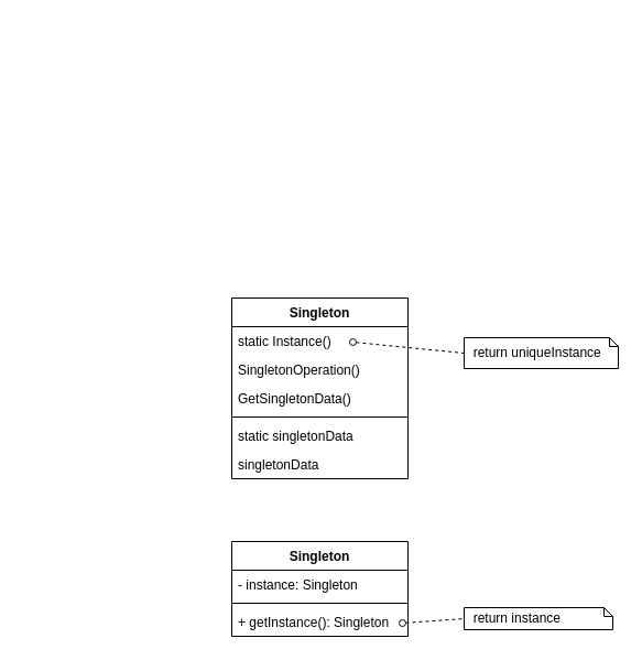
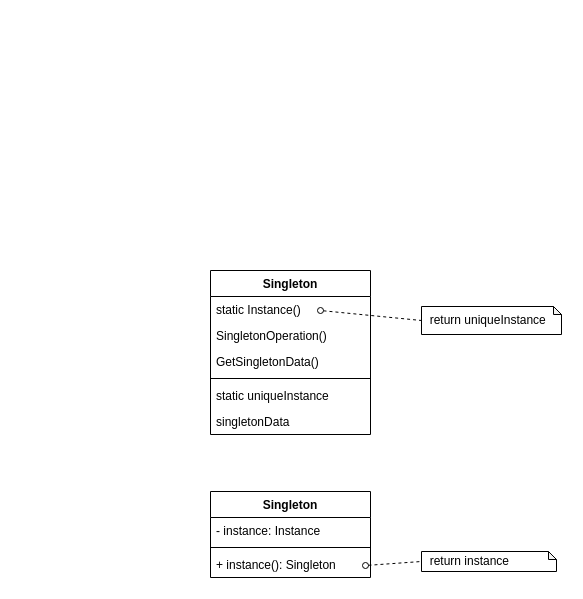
- <mxCell id="8" value="static singletonData" style="text;align=left;verticalAlign=top;spacingLeft=4;spacingRight=4;overflow=hidden;rotatable=0;points=[[0,0.5],[1,0.5]];portConstraint=eastwest;" parent="2" vertex="1"><mxGeometry y="112" width="160" height="26" as="geometry" /></mxCell>
+ <mxCell id="8" value="static uniqueInstance" style="text;align=left;verticalAlign=top;spacingLeft=4;spacingRight=4;overflow=hidden;rotatable=0;points=[[0,0.5],[1,0.5]];portConstraint=eastwest;" parent="2" vertex="1"><mxGeometry y="112" width="160" height="26" as="geometry" /></mxCell>
- <mxCell id="13" value="- instance: Singleton" style="text;strokeColor=none;fillColor=none;align=left;verticalAlign=top;spacingLeft=4;spacingRight=4;overflow=hidden;rotatable=0;points=[[0,0.5],[1,0.5]];portConstraint=eastwest;" vertex="1" parent="12"><mxGeometry y="26" width="160" height="26" as="geometry" /></mxCell>
+ <mxCell id="13" value="- instance: Instance" style="text;strokeColor=none;fillColor=none;align=left;verticalAlign=top;spacingLeft=4;spacingRight=4;overflow=hidden;rotatable=0;points=[[0,0.5],[1,0.5]];portConstraint=eastwest;" vertex="1" parent="12"><mxGeometry y="26" width="160" height="26" as="geometry" /></mxCell>
- <mxCell id="15" value="+ getInstance(): Singleton" style="text;strokeColor=none;fillColor=none;align=left;verticalAlign=top;spacingLeft=4;spacingRight=4;overflow=hidden;rotatable=0;points=[[0,0.5],[1,0.5]];portConstraint=eastwest;" vertex="1" parent="12"><mxGeometry y="60" width="160" height="26" as="geometry" /></mxCell>
+ <mxCell id="15" value="+ instance(): Singleton" style="text;strokeColor=none;fillColor=none;align=left;verticalAlign=top;spacingLeft=4;spacingRight=4;overflow=hidden;rotatable=0;points=[[0,0.5],[1,0.5]];portConstraint=eastwest;" vertex="1" parent="12"><mxGeometry y="60" width="160" height="26" as="geometry" /></mxCell>
